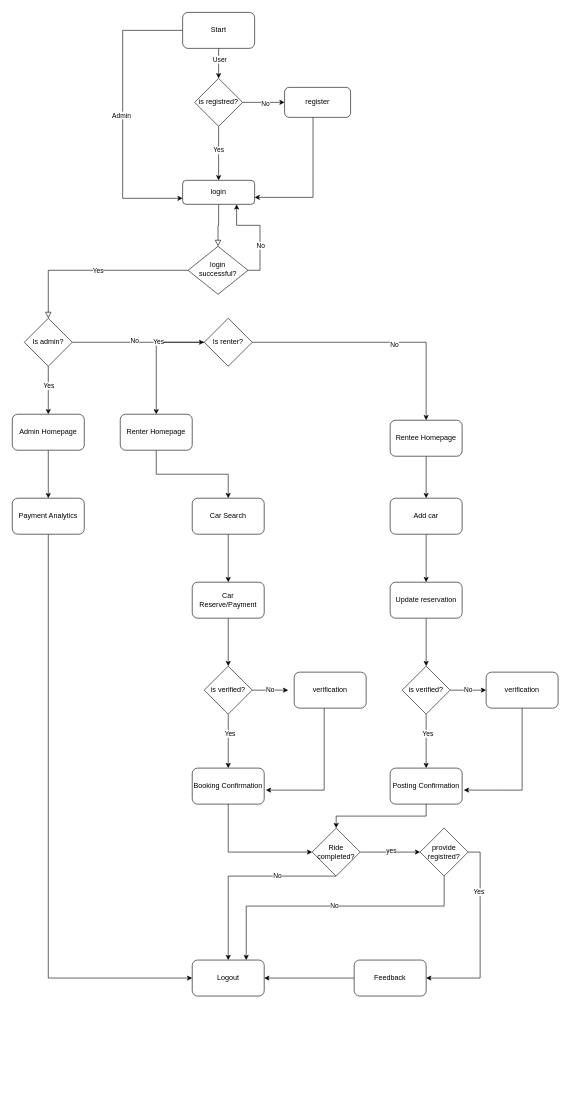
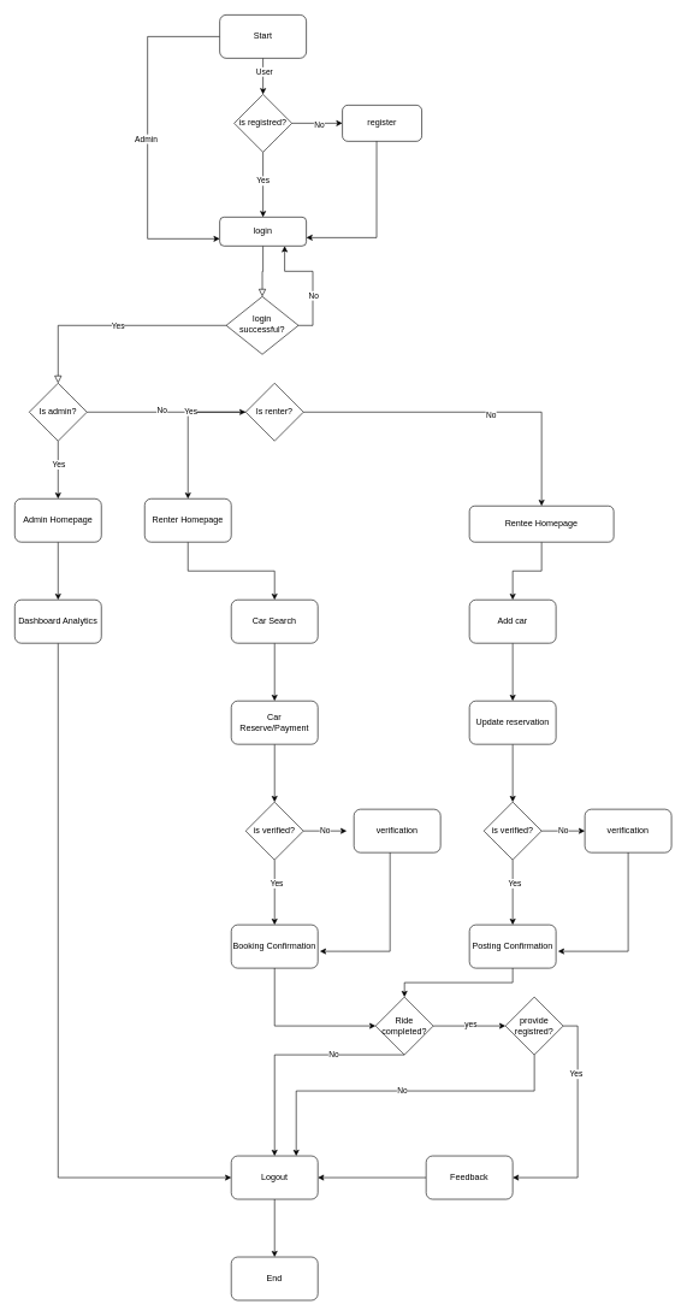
- <mxCell id="36" value="Rentee Homepage" style="rounded=1;whiteSpace=wrap;html=1;" vertex="1" parent="1"><mxGeometry x="650" y="700" width="120" height="60" as="geometry" /></mxCell>
+ <mxCell id="36" value="Rentee Homepage" style="rounded=1;whiteSpace=wrap;html=1;" vertex="1" parent="1"><mxGeometry x="650" y="700" width="200" height="50" as="geometry" /></mxCell>
- <mxCell id="62" value="Payment Analytics" style="rounded=1;whiteSpace=wrap;html=1;" vertex="1" parent="1"><mxGeometry x="20" y="830" width="120" height="60" as="geometry" /></mxCell>
+ <mxCell id="62" value="Dashboard Analytics" style="rounded=1;whiteSpace=wrap;html=1;" vertex="1" parent="1"><mxGeometry x="20" y="830" width="120" height="60" as="geometry" /></mxCell>
+ <mxCell id="63" value="" style="edgeStyle=orthogonalEdgeStyle;rounded=0;orthogonalLoop=1;jettySize=auto;html=1;" edge="1" parent="1" source="64" target="65"><mxGeometry relative="1" as="geometry" /></mxCell>
+ <mxCell id="65" value="End" style="rounded=1;whiteSpace=wrap;html=1;" vertex="1" parent="1"><mxGeometry x="320" y="1740" width="120" height="60" as="geometry" /></mxCell>
